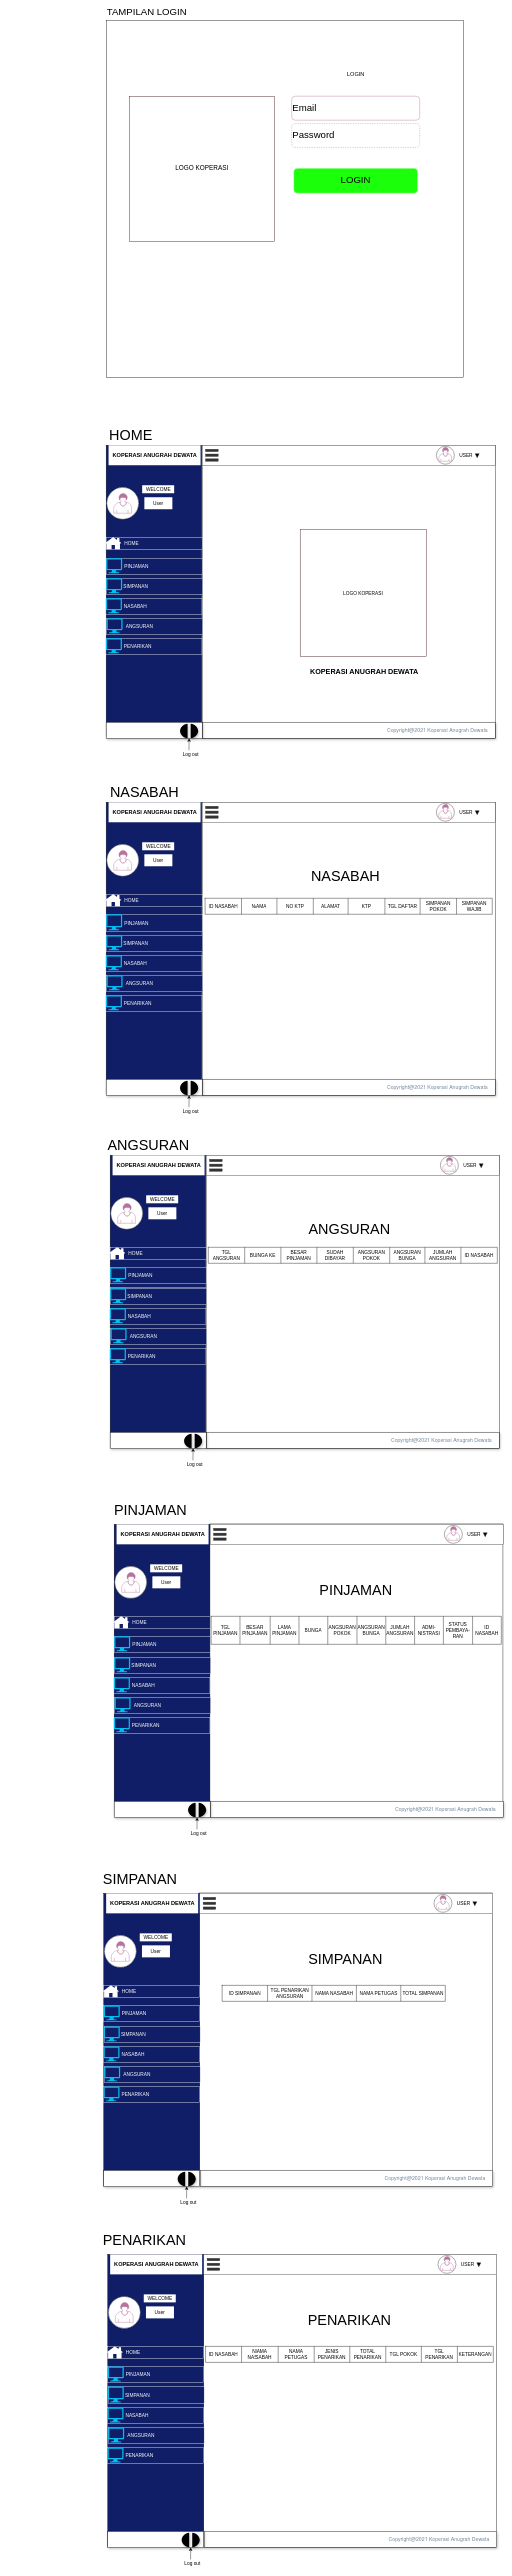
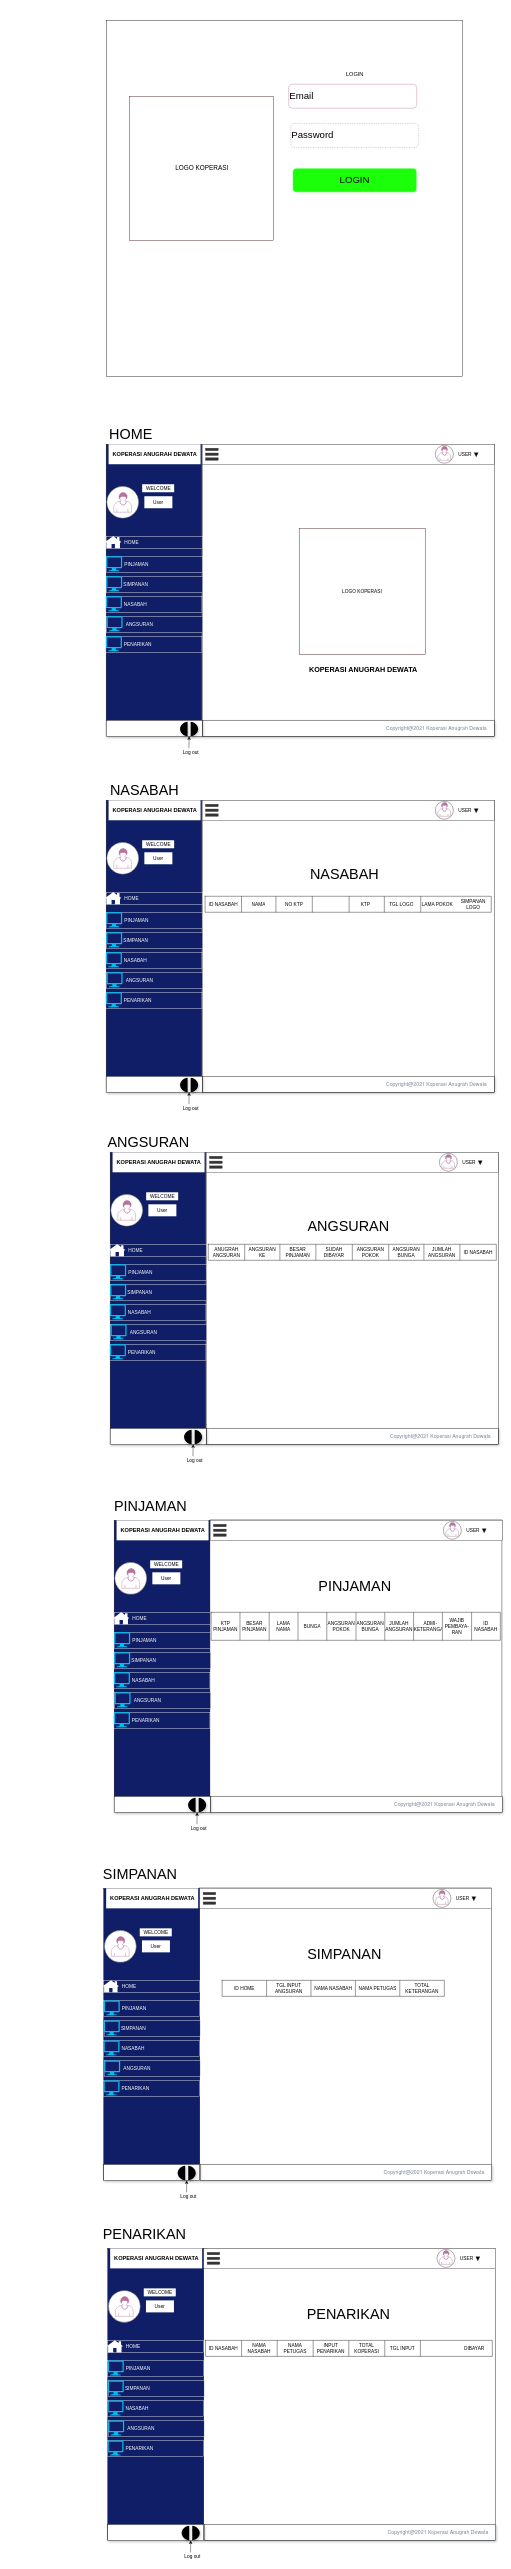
- <mxCell id="27" value="&lt;font style=&quot;font-size: 24px&quot;&gt;TAMPILAN LOGIN&lt;/font&gt;" style="text;html=1;resizable=0;autosize=1;align=center;verticalAlign=middle;points=[];fillColor=none;strokeColor=none;rounded=0;shadow=0;" vertex="1" parent="1"><mxGeometry x="261" y="20" width="210" height="20" as="geometry" /></mxCell>
- <mxCell id="5" value="&lt;font style=&quot;font-size: 24px&quot;&gt;Email&lt;/font&gt;" style="rounded=1;whiteSpace=wrap;html=1;strokeColor=#B5739D;fillColor=#FFFFFF;align=left;" parent="1" vertex="1"><mxGeometry x="726" y="240" width="320" height="60" as="geometry" /></mxCell>
+ <mxCell id="5" value="&lt;font style=&quot;font-size: 24px&quot;&gt;Email&lt;/font&gt;" style="rounded=1;whiteSpace=wrap;html=1;strokeColor=#B5739D;fillColor=#FFFFFF;align=left;" parent="1" vertex="1"><mxGeometry x="721" y="210" width="320" height="60" as="geometry" /></mxCell>
- <mxCell id="81" value="ALAMAT" style="shape=partialRectangle;html=1;whiteSpace=wrap;connectable=0;overflow=hidden;fillColor=none;top=0;left=0;bottom=0;right=0;" vertex="1" parent="77"><mxGeometry x="268" width="87" height="40" as="geometry" /></mxCell>
- <mxCell id="83" value="TGL DAFTAR" style="shape=partialRectangle;html=1;whiteSpace=wrap;connectable=0;overflow=hidden;fillColor=none;top=0;left=0;bottom=0;right=0;" vertex="1" parent="77"><mxGeometry x="447" width="88" height="40" as="geometry" /></mxCell>
+ <mxCell id="83" value="TGL LOGO" style="shape=partialRectangle;html=1;whiteSpace=wrap;connectable=0;overflow=hidden;fillColor=none;top=0;left=0;bottom=0;right=0;" vertex="1" parent="77"><mxGeometry x="447" width="88" height="40" as="geometry" /></mxCell>
- <mxCell id="84" value="SIMPANAN POKOK" style="shape=partialRectangle;html=1;whiteSpace=wrap;connectable=0;overflow=hidden;fillColor=none;top=0;left=0;bottom=0;right=0;" vertex="1" parent="77"><mxGeometry x="535" width="91" height="40" as="geometry" /></mxCell>
+ <mxCell id="84" value="LAMA POKOK" style="shape=partialRectangle;html=1;whiteSpace=wrap;connectable=0;overflow=hidden;fillColor=none;top=0;left=0;bottom=0;right=0;" vertex="1" parent="77"><mxGeometry x="535" width="91" height="40" as="geometry" /></mxCell>
- <mxCell id="85" value="SIMPANAN WAJIB" style="shape=partialRectangle;html=1;whiteSpace=wrap;connectable=0;overflow=hidden;fillColor=none;top=0;left=0;bottom=0;right=0;" vertex="1" parent="77"><mxGeometry x="626" width="89" height="40" as="geometry" /></mxCell>
+ <mxCell id="85" value="SIMPANAN LOGO" style="shape=partialRectangle;html=1;whiteSpace=wrap;connectable=0;overflow=hidden;fillColor=none;top=0;left=0;bottom=0;right=0;" vertex="1" parent="77"><mxGeometry x="626" width="89" height="40" as="geometry" /></mxCell>
- <mxCell id="122" value="TGL ANGSURAN" style="shape=partialRectangle;html=1;whiteSpace=wrap;connectable=0;overflow=hidden;fillColor=none;top=0;left=0;bottom=0;right=0;" vertex="1" parent="121"><mxGeometry width="91" height="40" as="geometry" /></mxCell>
+ <mxCell id="122" value="ANUGRAH ANGSURAN" style="shape=partialRectangle;html=1;whiteSpace=wrap;connectable=0;overflow=hidden;fillColor=none;top=0;left=0;bottom=0;right=0;" vertex="1" parent="121"><mxGeometry width="91" height="40" as="geometry" /></mxCell>
- <mxCell id="123" value="BUNGA KE" style="shape=partialRectangle;html=1;whiteSpace=wrap;connectable=0;overflow=hidden;fillColor=none;top=0;left=0;bottom=0;right=0;" vertex="1" parent="121"><mxGeometry x="91" width="88" height="40" as="geometry" /></mxCell>
+ <mxCell id="123" value="ANGSURAN KE" style="shape=partialRectangle;html=1;whiteSpace=wrap;connectable=0;overflow=hidden;fillColor=none;top=0;left=0;bottom=0;right=0;" vertex="1" parent="121"><mxGeometry x="91" width="88" height="40" as="geometry" /></mxCell>
- <mxCell id="165" value="TGL PINJAMAN" style="shape=partialRectangle;html=1;whiteSpace=wrap;connectable=0;overflow=hidden;fillColor=none;top=0;left=0;bottom=0;right=0;" vertex="1" parent="164"><mxGeometry width="72" height="70" as="geometry" /></mxCell>
+ <mxCell id="165" value="KTP PINJAMAN" style="shape=partialRectangle;html=1;whiteSpace=wrap;connectable=0;overflow=hidden;fillColor=none;top=0;left=0;bottom=0;right=0;" vertex="1" parent="164"><mxGeometry width="72" height="70" as="geometry" /></mxCell>
- <mxCell id="167" value="LAMA PINJAMAN" style="shape=partialRectangle;html=1;whiteSpace=wrap;connectable=0;overflow=hidden;fillColor=none;top=0;left=0;bottom=0;right=0;" vertex="1" parent="164"><mxGeometry x="145" width="72" height="70" as="geometry" /></mxCell>
+ <mxCell id="167" value="LAMA NAMA" style="shape=partialRectangle;html=1;whiteSpace=wrap;connectable=0;overflow=hidden;fillColor=none;top=0;left=0;bottom=0;right=0;" vertex="1" parent="164"><mxGeometry x="145" width="72" height="70" as="geometry" /></mxCell>
- <mxCell id="172" value="ADMI- NISTRASI" style="shape=partialRectangle;html=1;whiteSpace=wrap;connectable=0;overflow=hidden;fillColor=none;top=0;left=0;bottom=0;right=0;" vertex="1" parent="164"><mxGeometry x="506" width="72" height="70" as="geometry" /></mxCell>
+ <mxCell id="172" value="ADMI- KETERANGAN" style="shape=partialRectangle;html=1;whiteSpace=wrap;connectable=0;overflow=hidden;fillColor=none;top=0;left=0;bottom=0;right=0;" vertex="1" parent="164"><mxGeometry x="506" width="72" height="70" as="geometry" /></mxCell>
- <mxCell id="173" value="STATUS PEMBAYA- RAN" style="shape=partialRectangle;html=1;whiteSpace=wrap;connectable=0;overflow=hidden;fillColor=none;top=0;left=0;bottom=0;right=0;" vertex="1" parent="164"><mxGeometry x="578" width="73" height="70" as="geometry" /></mxCell>
+ <mxCell id="173" value="WAJIB PEMBAYA- RAN" style="shape=partialRectangle;html=1;whiteSpace=wrap;connectable=0;overflow=hidden;fillColor=none;top=0;left=0;bottom=0;right=0;" vertex="1" parent="164"><mxGeometry x="578" width="73" height="70" as="geometry" /></mxCell>
- <mxCell id="210" value="ID SIMPANAN" style="shape=partialRectangle;html=1;whiteSpace=wrap;connectable=0;overflow=hidden;fillColor=none;top=0;left=0;bottom=0;right=0;" vertex="1" parent="209"><mxGeometry width="111" height="40" as="geometry" /></mxCell>
+ <mxCell id="210" value="ID HOME" style="shape=partialRectangle;html=1;whiteSpace=wrap;connectable=0;overflow=hidden;fillColor=none;top=0;left=0;bottom=0;right=0;" vertex="1" parent="209"><mxGeometry width="111" height="40" as="geometry" /></mxCell>
- <mxCell id="211" value="TGL PENARIKAN ANGSURAN" style="shape=partialRectangle;html=1;whiteSpace=wrap;connectable=0;overflow=hidden;fillColor=none;top=0;left=0;bottom=0;right=0;" vertex="1" parent="209"><mxGeometry x="111" width="111" height="40" as="geometry" /></mxCell>
+ <mxCell id="211" value="TGL INPUT ANGSURAN" style="shape=partialRectangle;html=1;whiteSpace=wrap;connectable=0;overflow=hidden;fillColor=none;top=0;left=0;bottom=0;right=0;" vertex="1" parent="209"><mxGeometry x="111" width="111" height="40" as="geometry" /></mxCell>
- <mxCell id="214" value="TOTAL SIMPANAN" style="shape=partialRectangle;html=1;whiteSpace=wrap;connectable=0;overflow=hidden;fillColor=none;top=0;left=0;bottom=0;right=0;" vertex="1" parent="209"><mxGeometry x="444" width="111" height="40" as="geometry" /></mxCell>
+ <mxCell id="214" value="TOTAL KETERANGAN" style="shape=partialRectangle;html=1;whiteSpace=wrap;connectable=0;overflow=hidden;fillColor=none;top=0;left=0;bottom=0;right=0;" vertex="1" parent="209"><mxGeometry x="444" width="111" height="40" as="geometry" /></mxCell>
- <mxCell id="253" value="JENIS PENARIKAN" style="shape=partialRectangle;html=1;whiteSpace=wrap;connectable=0;overflow=hidden;fillColor=none;top=0;left=0;bottom=0;right=0;" vertex="1" parent="249"><mxGeometry x="269" width="89" height="40" as="geometry" /></mxCell>
+ <mxCell id="253" value="INPUT PENARIKAN" style="shape=partialRectangle;html=1;whiteSpace=wrap;connectable=0;overflow=hidden;fillColor=none;top=0;left=0;bottom=0;right=0;" vertex="1" parent="249"><mxGeometry x="269" width="89" height="40" as="geometry" /></mxCell>
- <mxCell id="254" value="TOTAL PENARIKAN" style="shape=partialRectangle;html=1;whiteSpace=wrap;connectable=0;overflow=hidden;fillColor=none;top=0;left=0;bottom=0;right=0;" vertex="1" parent="249"><mxGeometry x="358" width="90" height="40" as="geometry" /></mxCell>
+ <mxCell id="254" value="TOTAL KOPERASI" style="shape=partialRectangle;html=1;whiteSpace=wrap;connectable=0;overflow=hidden;fillColor=none;top=0;left=0;bottom=0;right=0;" vertex="1" parent="249"><mxGeometry x="358" width="90" height="40" as="geometry" /></mxCell>
- <mxCell id="255" value="TGL POKOK" style="shape=partialRectangle;html=1;whiteSpace=wrap;connectable=0;overflow=hidden;fillColor=none;top=0;left=0;bottom=0;right=0;" vertex="1" parent="249"><mxGeometry x="448" width="89" height="40" as="geometry" /></mxCell>
+ <mxCell id="255" value="TGL INPUT" style="shape=partialRectangle;html=1;whiteSpace=wrap;connectable=0;overflow=hidden;fillColor=none;top=0;left=0;bottom=0;right=0;" vertex="1" parent="249"><mxGeometry x="448" width="89" height="40" as="geometry" /></mxCell>
- <mxCell id="256" value="TGL PENARIKAN" style="shape=partialRectangle;html=1;whiteSpace=wrap;connectable=0;overflow=hidden;fillColor=none;top=0;left=0;bottom=0;right=0;" vertex="1" parent="249"><mxGeometry x="537" width="90" height="40" as="geometry" /></mxCell>
- <mxCell id="257" value="KETERANGAN" style="shape=partialRectangle;html=1;whiteSpace=wrap;connectable=0;overflow=hidden;fillColor=none;top=0;left=0;bottom=0;right=0;" vertex="1" parent="249"><mxGeometry x="627" width="90" height="40" as="geometry" /></mxCell>
+ <mxCell id="257" value="DIBAYAR" style="shape=partialRectangle;html=1;whiteSpace=wrap;connectable=0;overflow=hidden;fillColor=none;top=0;left=0;bottom=0;right=0;" vertex="1" parent="249"><mxGeometry x="627" width="90" height="40" as="geometry" /></mxCell>
